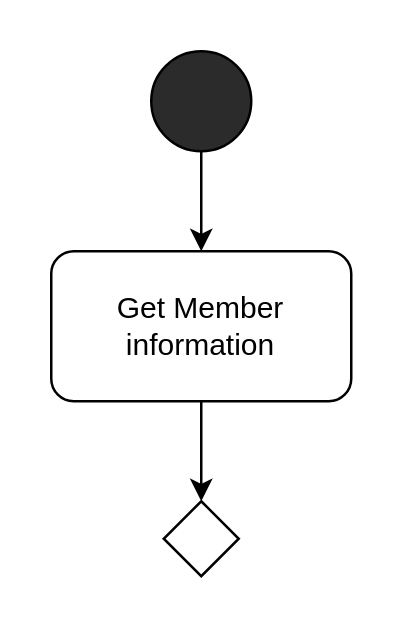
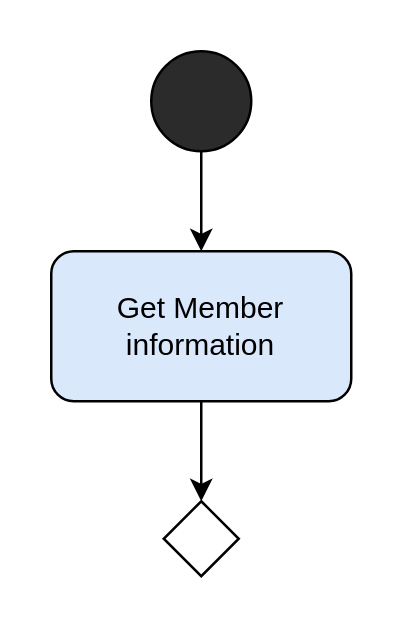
- <mxCell id="5" value="Get Member information" style="rounded=1;whiteSpace=wrap;html=1;" vertex="1" parent="1"><mxGeometry x="20" y="100" width="120" height="60" as="geometry" /></mxCell>
+ <mxCell id="5" value="Get Member information" style="rounded=1;whiteSpace=wrap;html=1;fillColor=#dae8fc;" vertex="1" parent="1"><mxGeometry x="20" y="100" width="120" height="60" as="geometry" /></mxCell>
